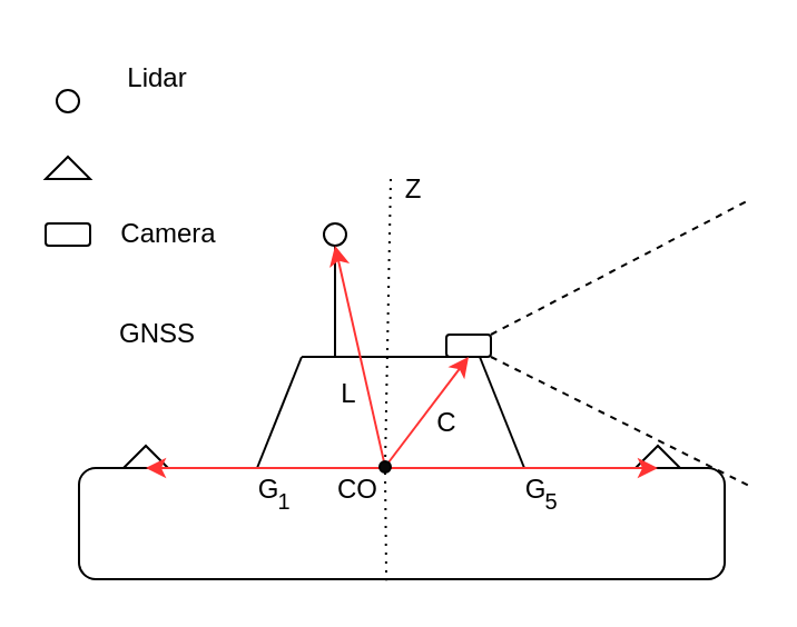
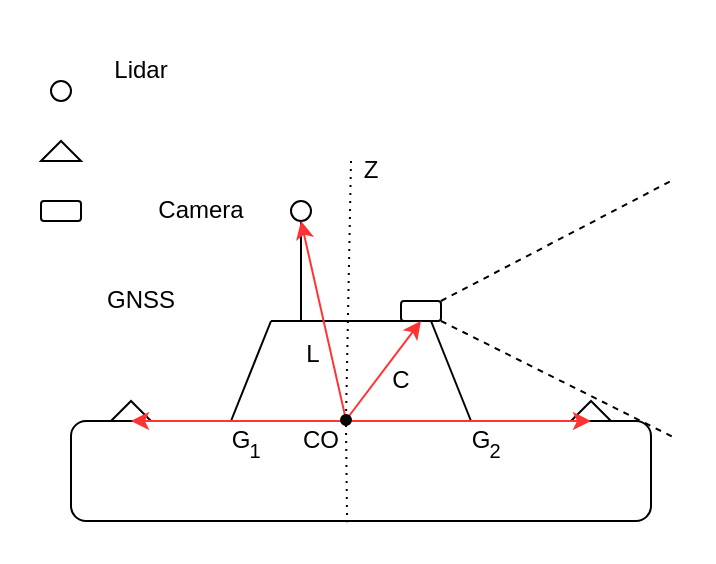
- <mxCell id="32" value="Camera" style="text;html=1;align=center;verticalAlign=middle;resizable=0;points=[];autosize=1;strokeColor=none;fillColor=none;" parent="1" vertex="1"><mxGeometry x="40" y="90" width="70" height="30" as="geometry" /></mxCell>
+ <mxCell id="32" value="Camera" style="text;html=1;align=center;verticalAlign=middle;resizable=0;points=[];autosize=1;strokeColor=none;fillColor=none;" parent="1" vertex="1"><mxGeometry x="65" y="90" width="70" height="30" as="geometry" /></mxCell>
- <mxCell id="34" value="&lt;font style=&quot;font-size: 10px;&quot;&gt;5&lt;/font&gt;" style="text;html=1;align=center;verticalAlign=middle;resizable=0;points=[];autosize=1;strokeColor=none;fillColor=none;" vertex="1" parent="1"><mxGeometry x="232" y="210" width="30" height="30" as="geometry" /></mxCell>
+ <mxCell id="34" value="&lt;font style=&quot;font-size: 10px;&quot;&gt;2&lt;/font&gt;" style="text;html=1;align=center;verticalAlign=middle;resizable=0;points=[];autosize=1;strokeColor=none;fillColor=none;" vertex="1" parent="1"><mxGeometry x="232" y="210" width="30" height="30" as="geometry" /></mxCell>
